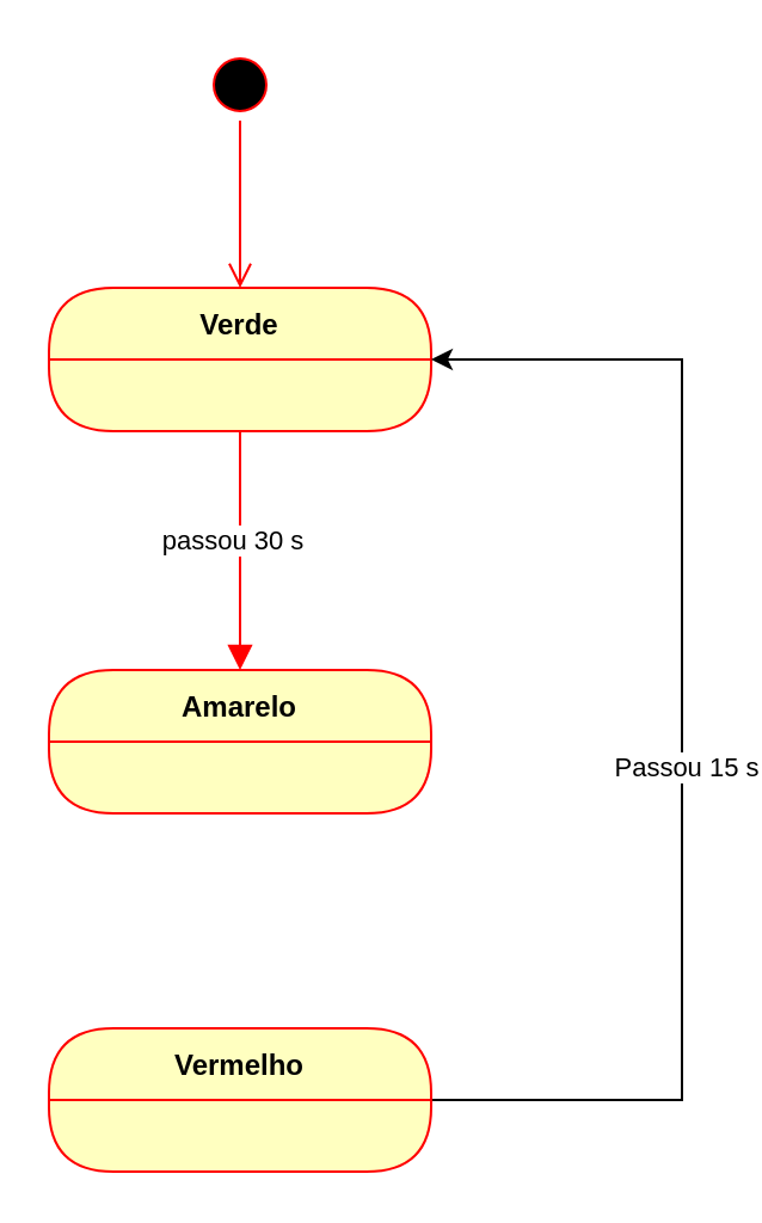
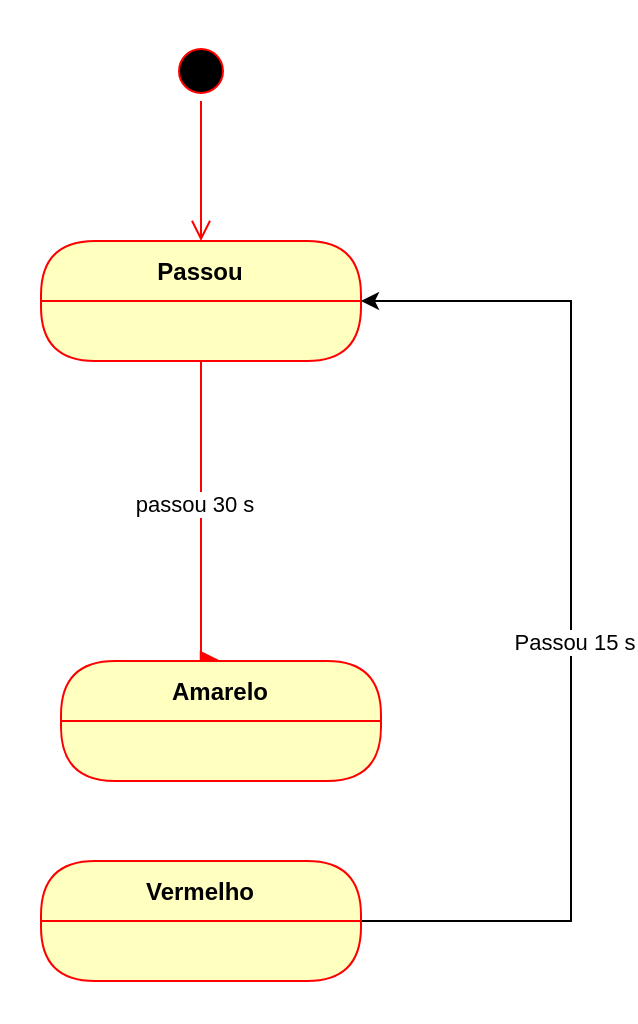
- <mxCell id="4" value="Verde" style="swimlane;fontStyle=1;align=center;verticalAlign=middle;childLayout=stackLayout;horizontal=1;startSize=30;horizontalStack=0;resizeParent=0;resizeLast=1;container=0;fontColor=#000000;collapsible=0;rounded=1;arcSize=30;strokeColor=#ff0000;fillColor=#ffffc0;swimlaneFillColor=#ffffc0;dropTarget=0;" vertex="1" parent="1"><mxGeometry x="20" y="120" width="160" height="60" as="geometry" /></mxCell>
+ <mxCell id="4" value="Passou" style="swimlane;fontStyle=1;align=center;verticalAlign=middle;childLayout=stackLayout;horizontal=1;startSize=30;horizontalStack=0;resizeParent=0;resizeLast=1;container=0;fontColor=#000000;collapsible=0;rounded=1;arcSize=30;strokeColor=#ff0000;fillColor=#ffffc0;swimlaneFillColor=#ffffc0;dropTarget=0;" vertex="1" parent="1"><mxGeometry x="20" y="120" width="160" height="60" as="geometry" /></mxCell>
- <mxCell id="7" value="Amarelo" style="swimlane;fontStyle=1;align=center;verticalAlign=middle;childLayout=stackLayout;horizontal=1;startSize=30;horizontalStack=0;resizeParent=0;resizeLast=1;container=0;fontColor=#000000;collapsible=0;rounded=1;arcSize=30;strokeColor=#ff0000;fillColor=#ffffc0;swimlaneFillColor=#ffffc0;dropTarget=0;" vertex="1" parent="1"><mxGeometry x="20" y="280" width="160" height="60" as="geometry" /></mxCell>
+ <mxCell id="7" value="Amarelo" style="swimlane;fontStyle=1;align=center;verticalAlign=middle;childLayout=stackLayout;horizontal=1;startSize=30;horizontalStack=0;resizeParent=0;resizeLast=1;container=0;fontColor=#000000;collapsible=0;rounded=1;arcSize=30;strokeColor=#ff0000;fillColor=#ffffc0;swimlaneFillColor=#ffffc0;dropTarget=0;" vertex="1" parent="1"><mxGeometry x="30" y="330" width="160" height="60" as="geometry" /></mxCell>
